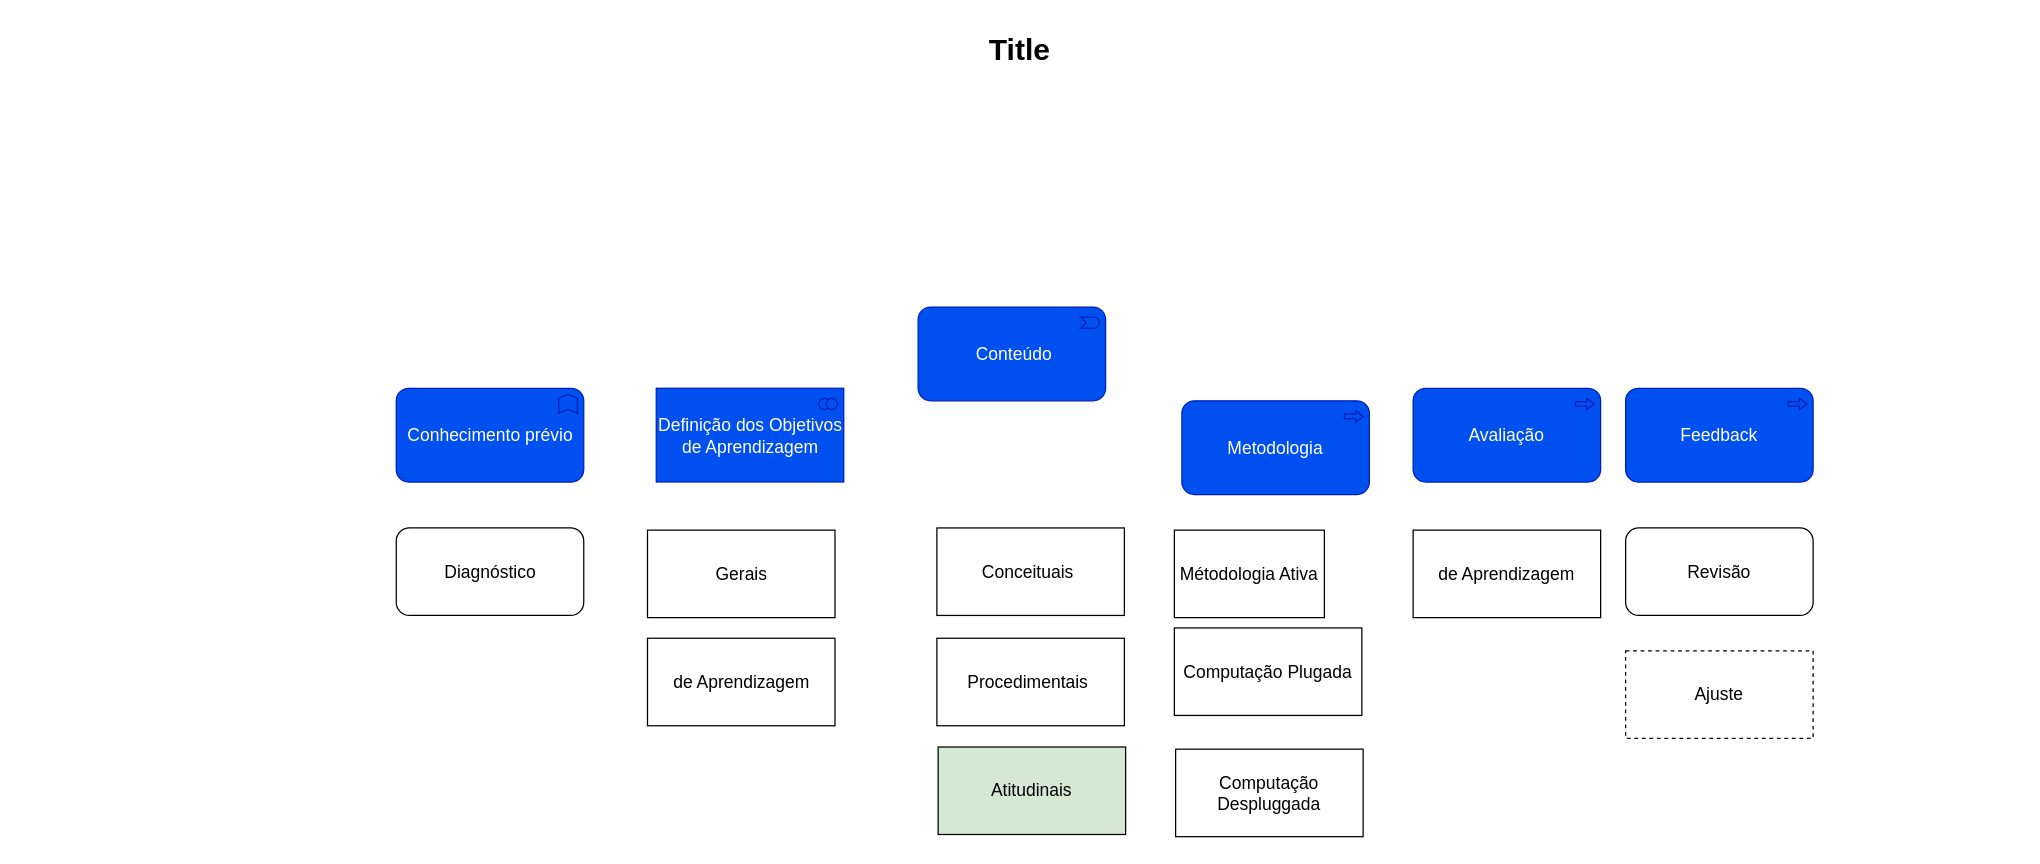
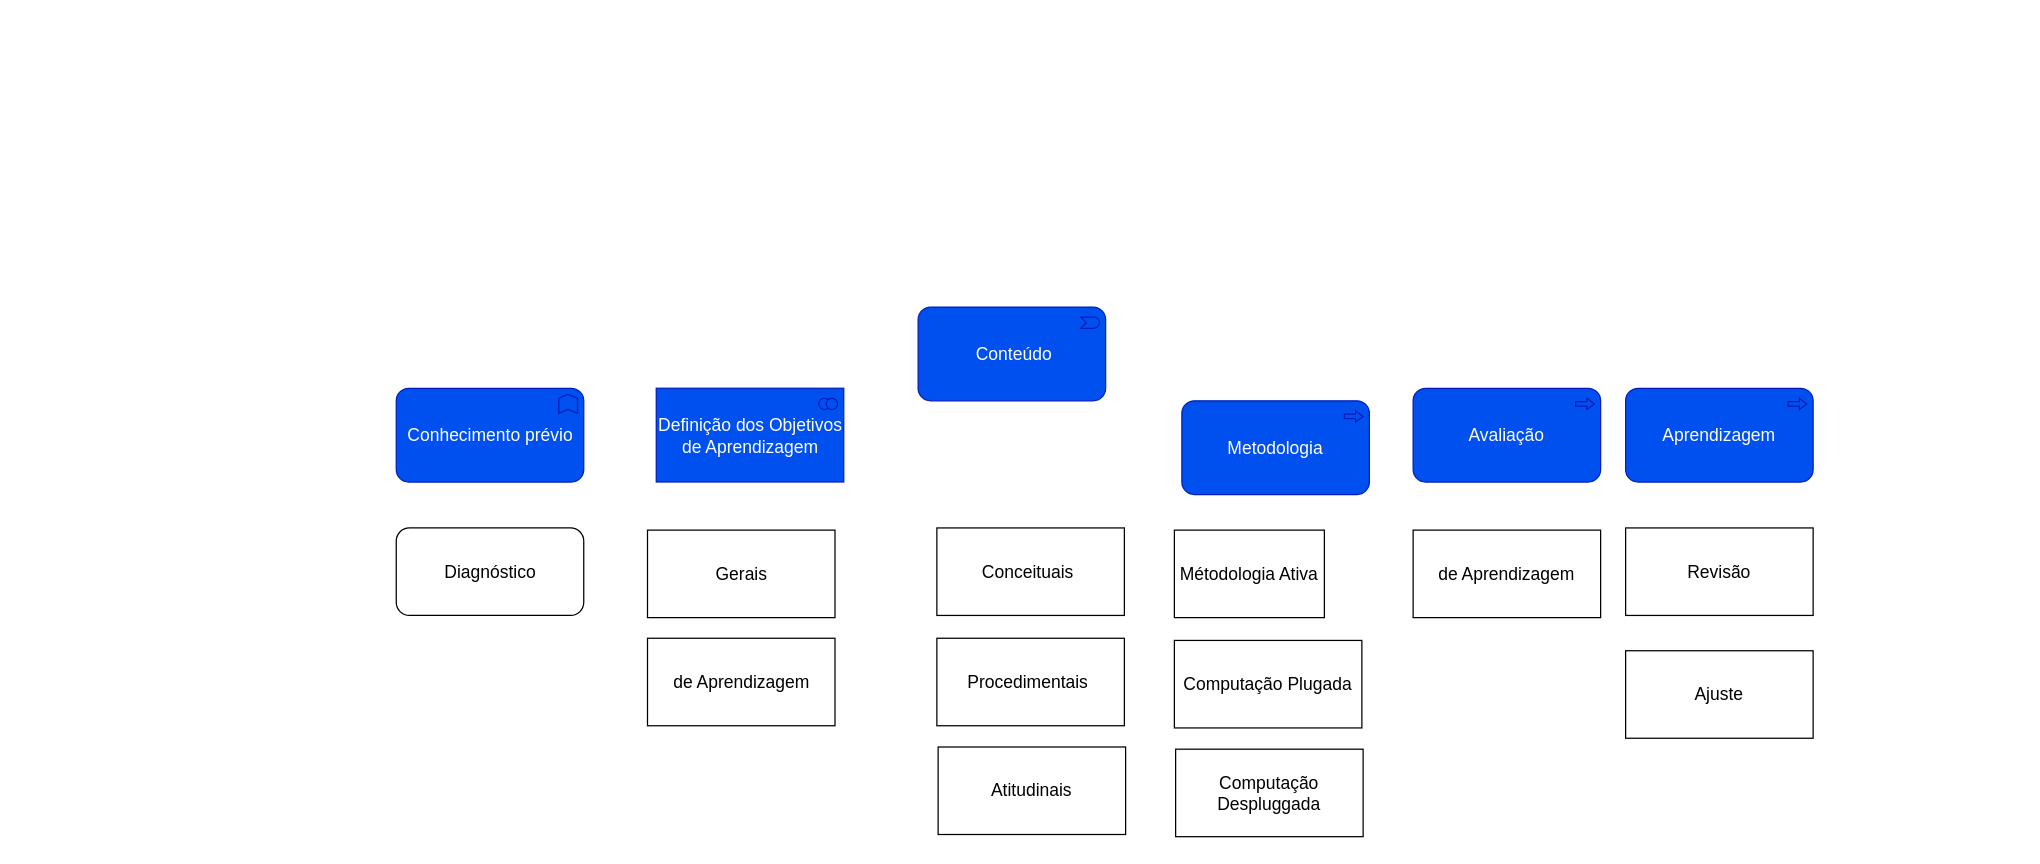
- <mxCell id="6" value="Title" style="text;strokeColor=none;fillColor=none;html=1;fontSize=24;fontStyle=1;verticalAlign=middle;align=center;" parent="1" vertex="1"><mxGeometry x="20" y="20" width="1590" height="40" as="geometry" /></mxCell>
- <mxCell id="8" value="Feedback" style="html=1;whiteSpace=wrap;fillColor=#0050ef;shape=mxgraph.archimate3.application;appType=proc;archiType=rounded;fontSize=14;fontColor=#ffffff;strokeColor=#001DBC;" vertex="1" parent="1"><mxGeometry x="1300" y="310" width="150" height="75" as="geometry" /></mxCell>
+ <mxCell id="8" value="Aprendizagem" style="html=1;whiteSpace=wrap;fillColor=#0050ef;shape=mxgraph.archimate3.application;appType=proc;archiType=rounded;fontSize=14;fontColor=#ffffff;strokeColor=#001DBC;" vertex="1" parent="1"><mxGeometry x="1300" y="310" width="150" height="75" as="geometry" /></mxCell>
- <mxCell id="19" value="&lt;span style=&quot;font-size: 14px;&quot;&gt;Revisão&lt;/span&gt;" style="whiteSpace=wrap;html=1;rounded=1;" vertex="1" parent="1"><mxGeometry x="1300" y="421.75" width="150" height="70" as="geometry" /></mxCell>
+ <mxCell id="19" value="&lt;span style=&quot;font-size: 14px;&quot;&gt;Revisão&lt;/span&gt;" style="rounded=0;whiteSpace=wrap;html=1;" vertex="1" parent="1"><mxGeometry x="1300" y="421.75" width="150" height="70" as="geometry" /></mxCell>
- <mxCell id="14" value="&lt;span style=&quot;font-size: 14px;&quot;&gt;Computação Plugada&lt;/span&gt;" style="rounded=0;whiteSpace=wrap;html=1;" vertex="1" parent="1"><mxGeometry x="939" y="501.75" width="150" height="70" as="geometry" /></mxCell>
+ <mxCell id="14" value="&lt;span style=&quot;font-size: 14px;&quot;&gt;Computação Plugada&lt;/span&gt;" style="rounded=0;whiteSpace=wrap;html=1;" vertex="1" parent="1"><mxGeometry x="939" y="511.75" width="150" height="70" as="geometry" /></mxCell>
- <mxCell id="20" value="&lt;span style=&quot;font-size: 14px;&quot;&gt;Ajuste&lt;/span&gt;" style="rounded=0;whiteSpace=wrap;html=1;dashed=1;" vertex="1" parent="1"><mxGeometry x="1300" y="520" width="150" height="70" as="geometry" /></mxCell>
+ <mxCell id="20" value="&lt;span style=&quot;font-size: 14px;&quot;&gt;Ajuste&lt;/span&gt;" style="rounded=0;whiteSpace=wrap;html=1;" vertex="1" parent="1"><mxGeometry x="1300" y="520" width="150" height="70" as="geometry" /></mxCell>
- <mxCell id="10" value="&lt;span style=&quot;font-size: 14px;&quot;&gt;Atitudinais&lt;/span&gt;" style="rounded=0;whiteSpace=wrap;html=1;fillColor=#d5e8d4;" vertex="1" parent="1"><mxGeometry x="750" y="597" width="150" height="70" as="geometry" /></mxCell>
+ <mxCell id="10" value="&lt;span style=&quot;font-size: 14px;&quot;&gt;Atitudinais&lt;/span&gt;" style="rounded=0;whiteSpace=wrap;html=1;" vertex="1" parent="1"><mxGeometry x="750" y="597" width="150" height="70" as="geometry" /></mxCell>
